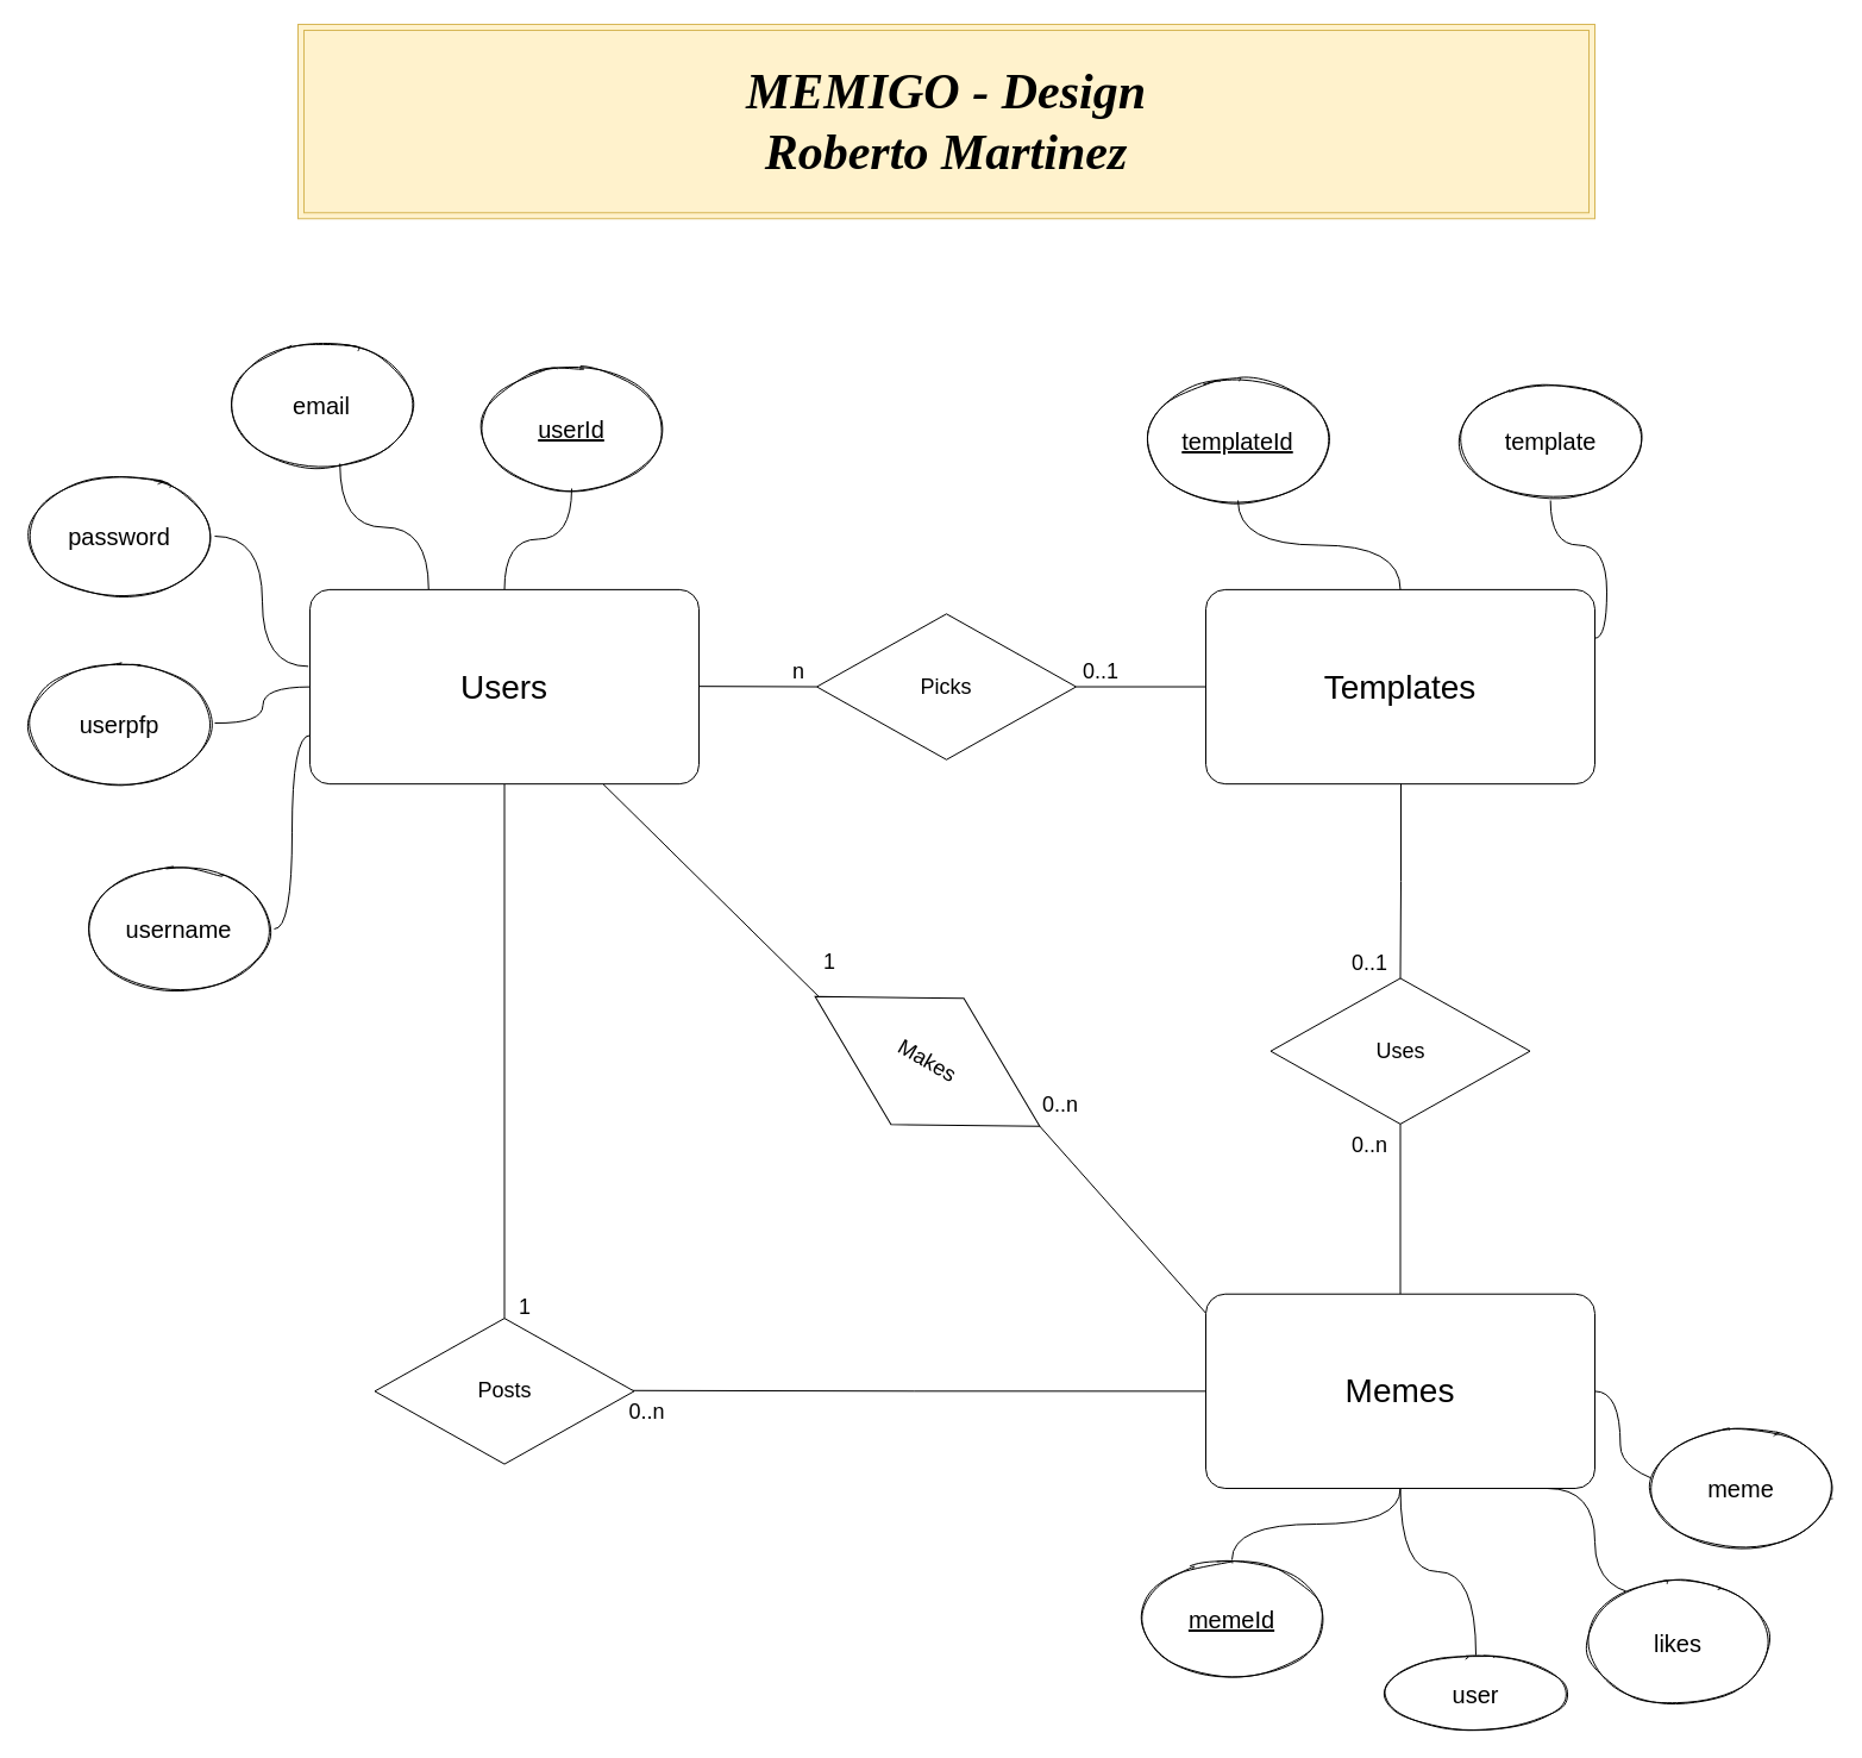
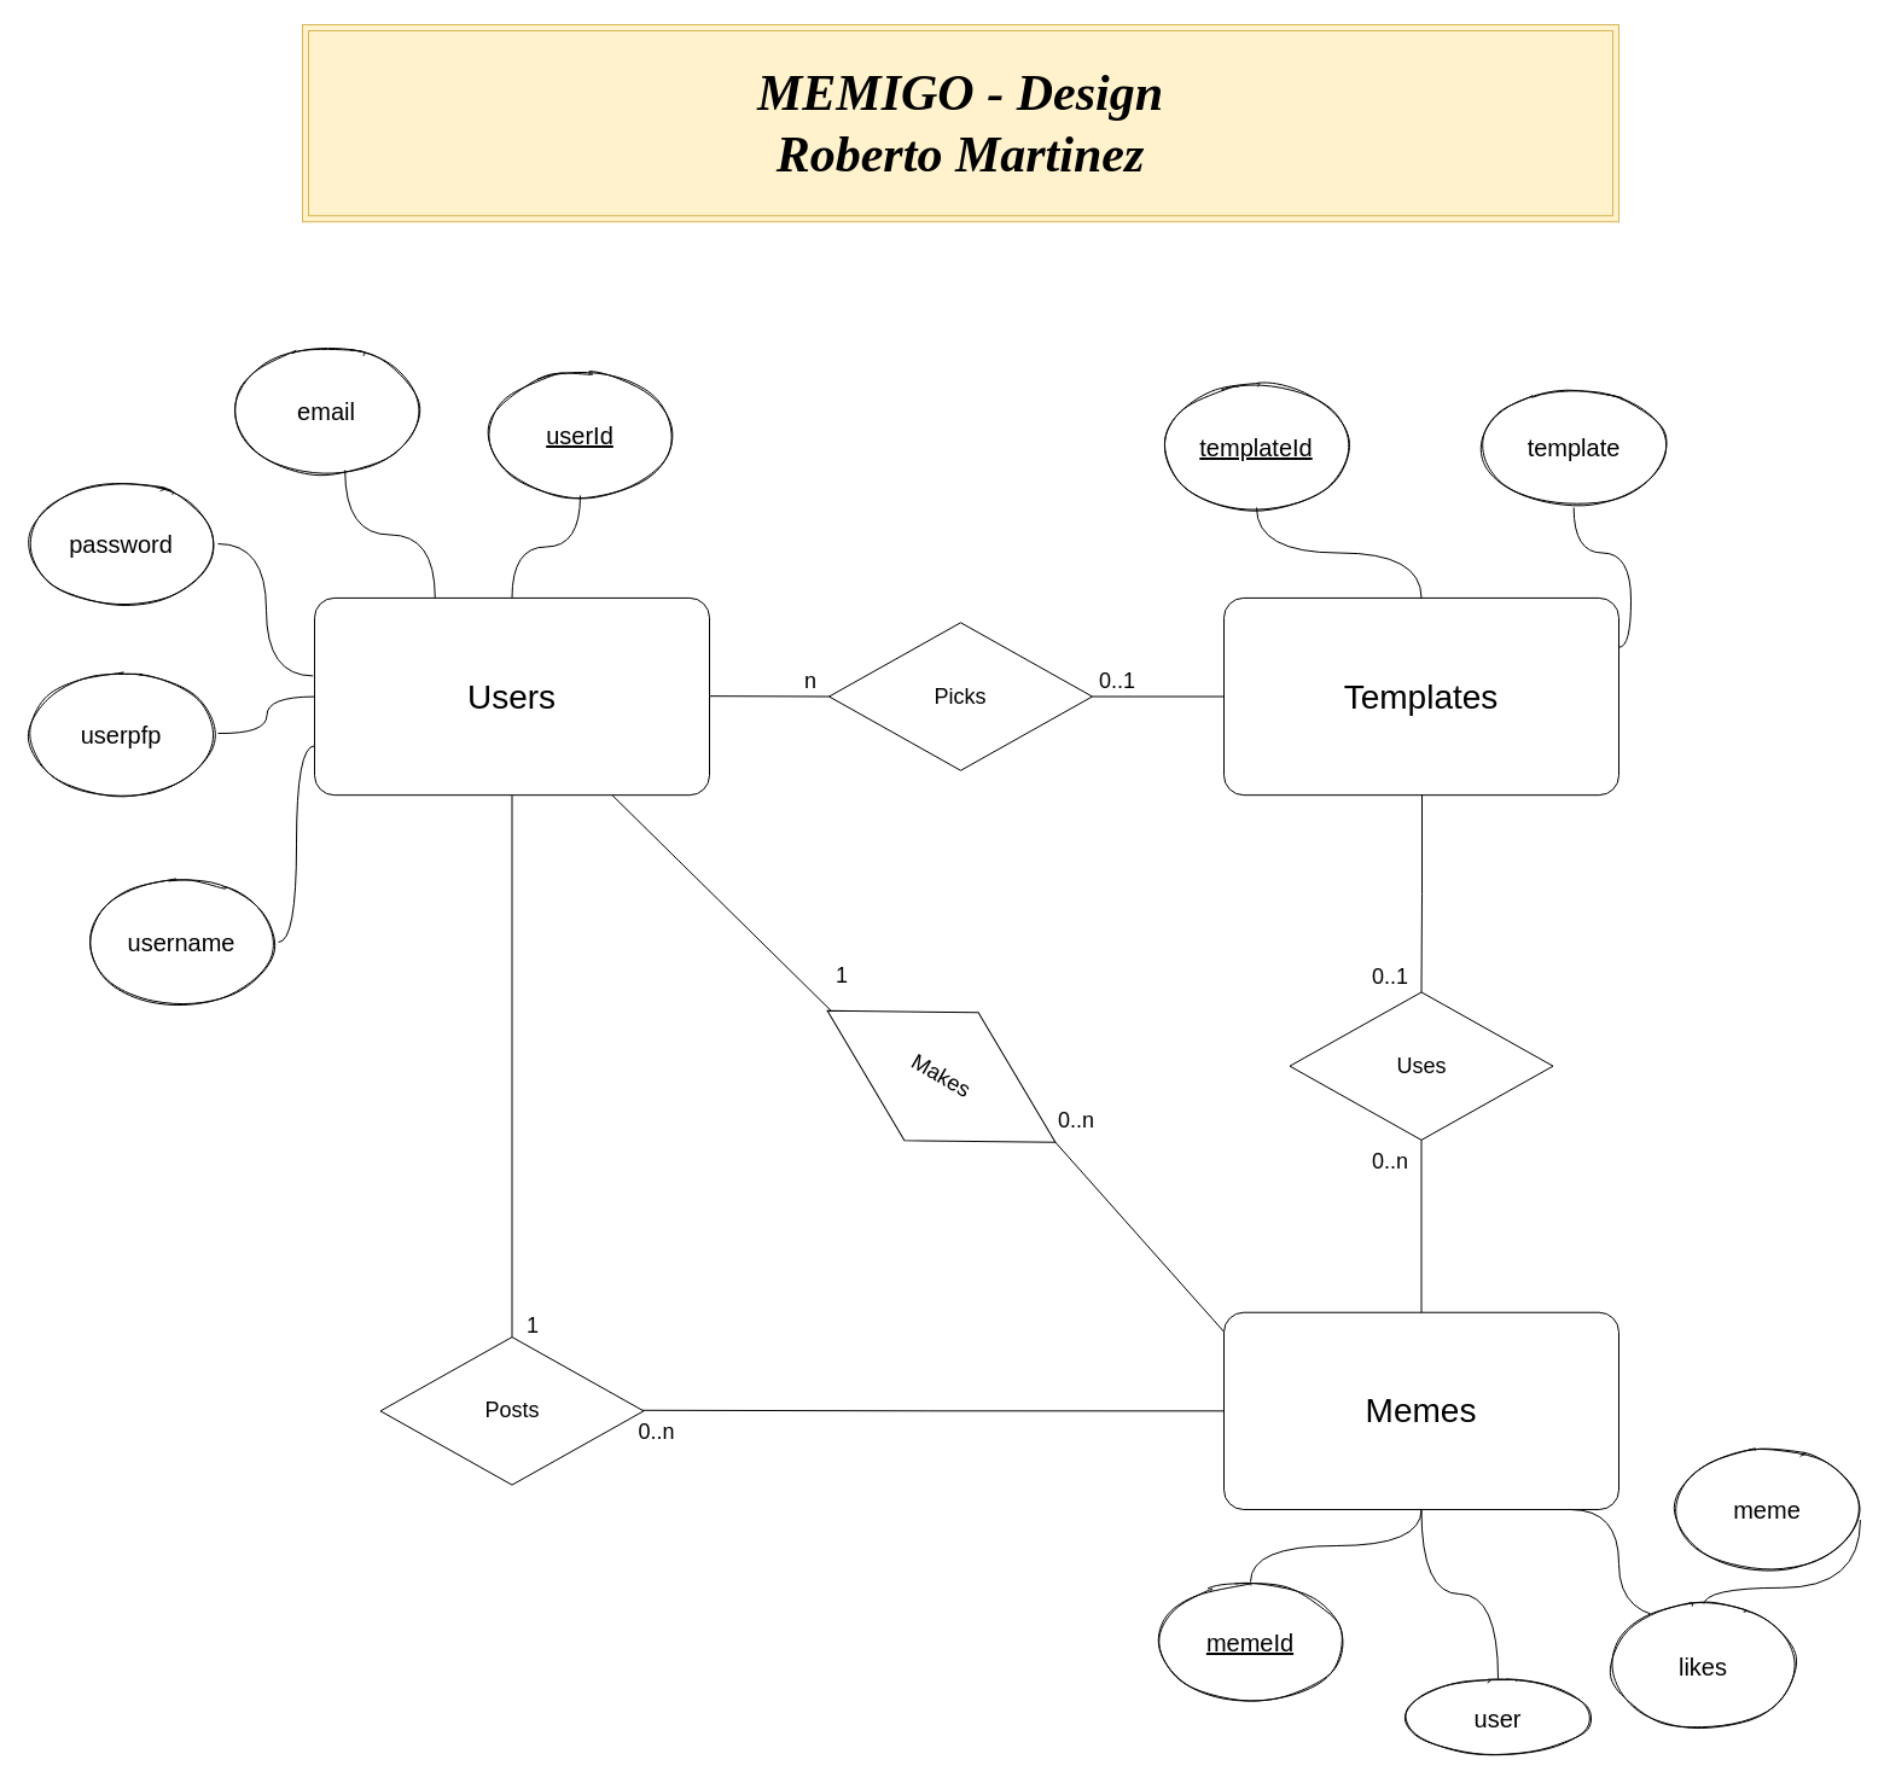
- <mxCell id="35" value="" style="endArrow=none;html=1;edgeStyle=orthogonalEdgeStyle;curved=1;exitX=0.983;exitY=0.586;exitDx=0;exitDy=0;exitPerimeter=0;" parent="1" source="47" target="43" edge="1"><mxGeometry relative="1" as="geometry"><mxPoint x="1407.37" y="1200.004" as="sourcePoint" /><mxPoint x="1370.03" y="1084.29" as="targetPoint" /></mxGeometry></mxCell>
+ <mxCell id="35" value="" style="endArrow=none;html=1;edgeStyle=orthogonalEdgeStyle;curved=1;exitX=0.983;exitY=0.586;exitDx=0;exitDy=0;exitPerimeter=0;" parent="1" source="47" target="37" edge="1"><mxGeometry relative="1" as="geometry"><mxPoint x="1407.37" y="1200.004" as="sourcePoint" /><mxPoint x="1370.03" y="1084.29" as="targetPoint" /></mxGeometry></mxCell>
